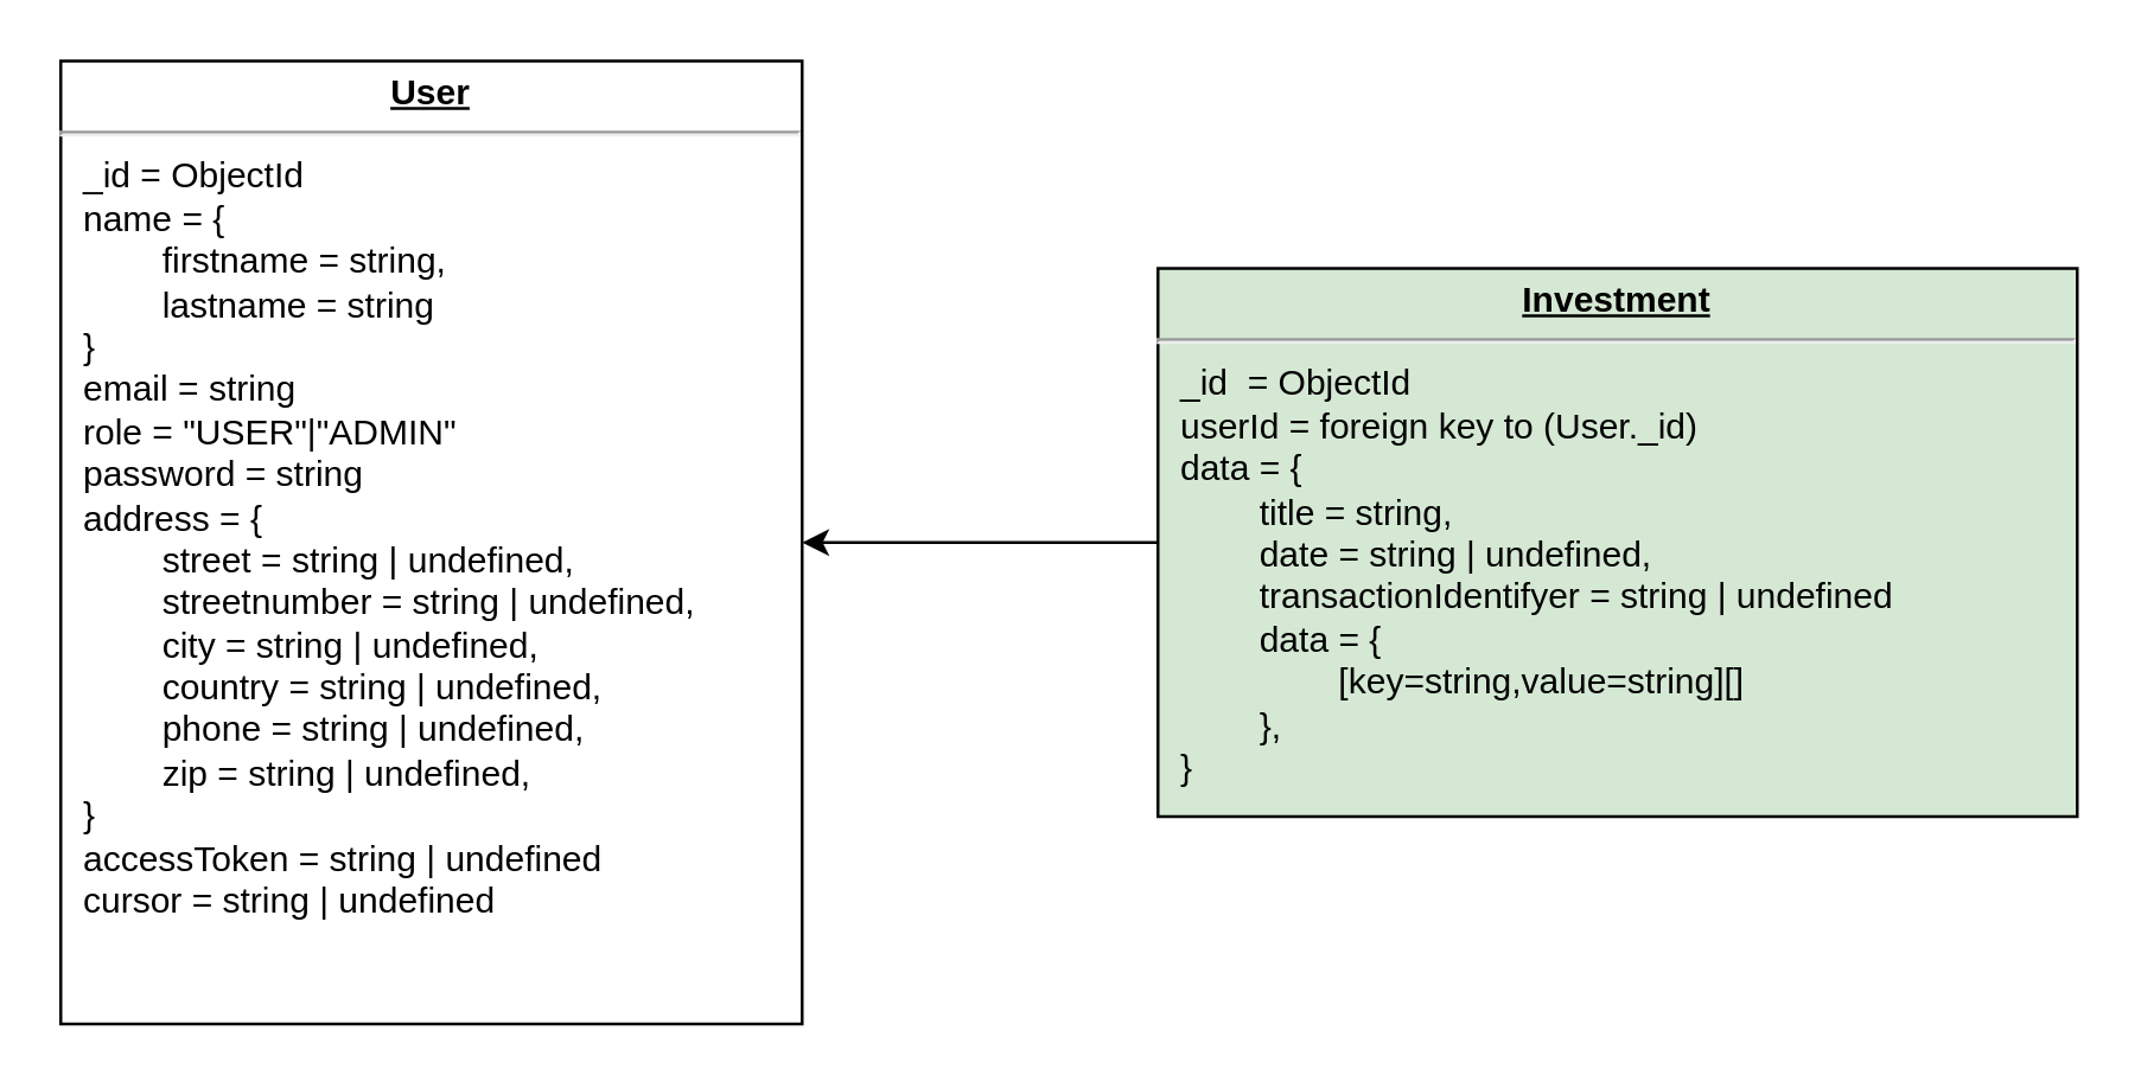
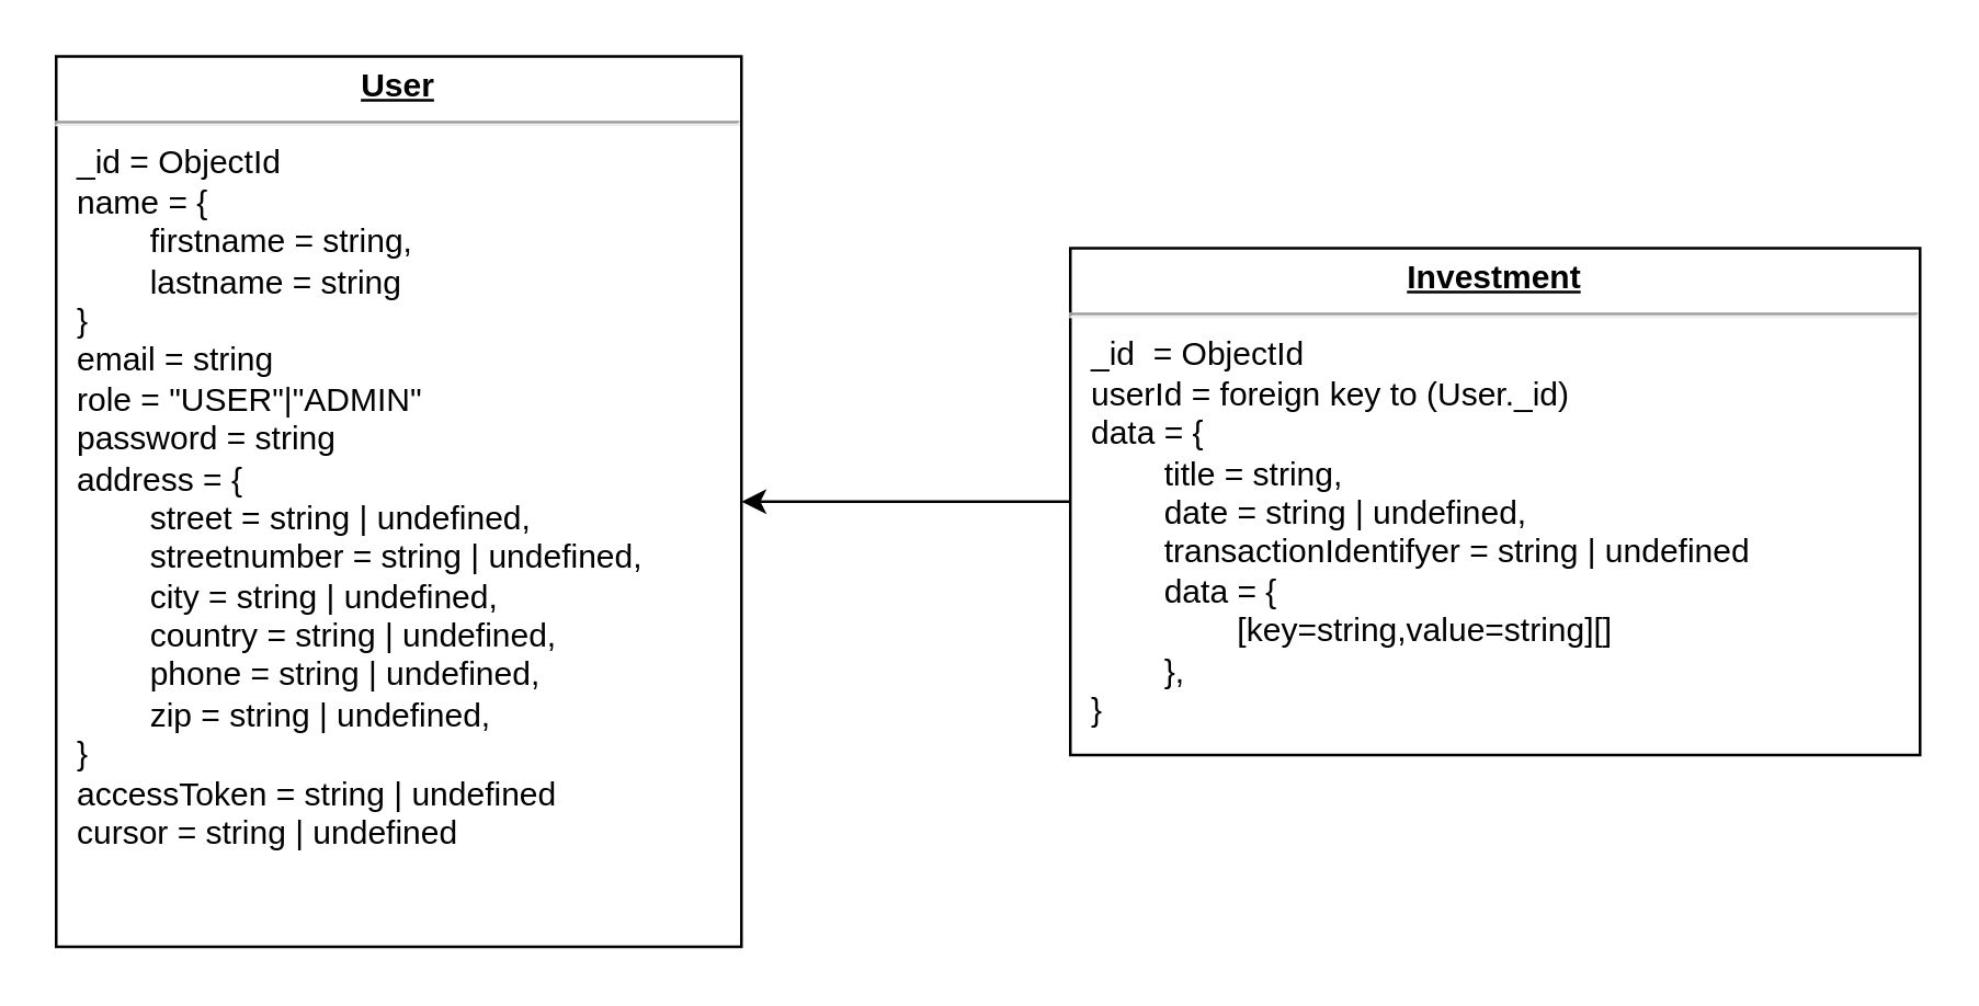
- <mxCell id="4" value="&lt;p style=&quot;margin: 0px ; margin-top: 4px ; text-align: center ; text-decoration: underline&quot;&gt;&lt;b&gt;Investment&lt;/b&gt;&lt;/p&gt;&lt;hr&gt;&lt;p style=&quot;margin: 0px ; margin-left: 8px&quot;&gt;_id&amp;nbsp; = ObjectId&lt;/p&gt;&lt;p style=&quot;margin: 0px ; margin-left: 8px&quot;&gt;userId = foreign key to (User._id)&lt;/p&gt;&lt;p style=&quot;margin: 0px ; margin-left: 8px&quot;&gt;data = {&lt;/p&gt;&lt;p style=&quot;margin: 0px ; margin-left: 8px&quot;&gt;&lt;span style=&quot;white-space: pre;&quot;&gt;&#09;&lt;/span&gt;title = string,&lt;br&gt;&lt;/p&gt;&lt;p style=&quot;margin: 0px ; margin-left: 8px&quot;&gt;&lt;span style=&quot;white-space: pre;&quot;&gt;&#09;&lt;/span&gt;date = string | undefined,&lt;br&gt;&lt;/p&gt;&lt;p style=&quot;margin: 0px ; margin-left: 8px&quot;&gt;&lt;span style=&quot;white-space: pre;&quot;&gt;&#09;&lt;/span&gt;transactionIdentifyer = string | undefined&lt;br&gt;&lt;/p&gt;&lt;p style=&quot;margin: 0px ; margin-left: 8px&quot;&gt;&lt;span style=&quot;white-space: pre;&quot;&gt;&#09;&lt;/span&gt;data = {&lt;br&gt;&lt;/p&gt;&lt;p style=&quot;margin: 0px ; margin-left: 8px&quot;&gt;&lt;span style=&quot;white-space: pre;&quot;&gt;&#09;&lt;/span&gt;&lt;span style=&quot;white-space: pre;&quot;&gt;&#09;&lt;/span&gt;[key=string,value=string][]&lt;/p&gt;&lt;p style=&quot;margin: 0px ; margin-left: 8px&quot;&gt;&lt;span style=&quot;white-space: pre;&quot;&gt;&#09;&lt;/span&gt;},&lt;/p&gt;&lt;p style=&quot;margin: 0px ; margin-left: 8px&quot;&gt;}&lt;/p&gt;" style="verticalAlign=top;align=left;overflow=fill;fontSize=12;fontFamily=Helvetica;html=1;rounded=0;shadow=0;comic=0;labelBackgroundColor=none;strokeWidth=1;fillColor=#d5e8d4;" parent="1" vertex="1"><mxGeometry x="390" y="90" width="310" height="185" as="geometry" /></mxCell>
+ <mxCell id="4" value="&lt;p style=&quot;margin: 0px ; margin-top: 4px ; text-align: center ; text-decoration: underline&quot;&gt;&lt;b&gt;Investment&lt;/b&gt;&lt;/p&gt;&lt;hr&gt;&lt;p style=&quot;margin: 0px ; margin-left: 8px&quot;&gt;_id&amp;nbsp; = ObjectId&lt;/p&gt;&lt;p style=&quot;margin: 0px ; margin-left: 8px&quot;&gt;userId = foreign key to (User._id)&lt;/p&gt;&lt;p style=&quot;margin: 0px ; margin-left: 8px&quot;&gt;data = {&lt;/p&gt;&lt;p style=&quot;margin: 0px ; margin-left: 8px&quot;&gt;&lt;span style=&quot;white-space: pre;&quot;&gt;&#09;&lt;/span&gt;title = string,&lt;br&gt;&lt;/p&gt;&lt;p style=&quot;margin: 0px ; margin-left: 8px&quot;&gt;&lt;span style=&quot;white-space: pre;&quot;&gt;&#09;&lt;/span&gt;date = string | undefined,&lt;br&gt;&lt;/p&gt;&lt;p style=&quot;margin: 0px ; margin-left: 8px&quot;&gt;&lt;span style=&quot;white-space: pre;&quot;&gt;&#09;&lt;/span&gt;transactionIdentifyer = string | undefined&lt;br&gt;&lt;/p&gt;&lt;p style=&quot;margin: 0px ; margin-left: 8px&quot;&gt;&lt;span style=&quot;white-space: pre;&quot;&gt;&#09;&lt;/span&gt;data = {&lt;br&gt;&lt;/p&gt;&lt;p style=&quot;margin: 0px ; margin-left: 8px&quot;&gt;&lt;span style=&quot;white-space: pre;&quot;&gt;&#09;&lt;/span&gt;&lt;span style=&quot;white-space: pre;&quot;&gt;&#09;&lt;/span&gt;[key=string,value=string][]&lt;/p&gt;&lt;p style=&quot;margin: 0px ; margin-left: 8px&quot;&gt;&lt;span style=&quot;white-space: pre;&quot;&gt;&#09;&lt;/span&gt;},&lt;/p&gt;&lt;p style=&quot;margin: 0px ; margin-left: 8px&quot;&gt;}&lt;/p&gt;" style="verticalAlign=top;align=left;overflow=fill;fontSize=12;fontFamily=Helvetica;html=1;rounded=0;shadow=0;comic=0;labelBackgroundColor=none;strokeWidth=1" parent="1" vertex="1"><mxGeometry x="390" y="90" width="310" height="185" as="geometry" /></mxCell>
